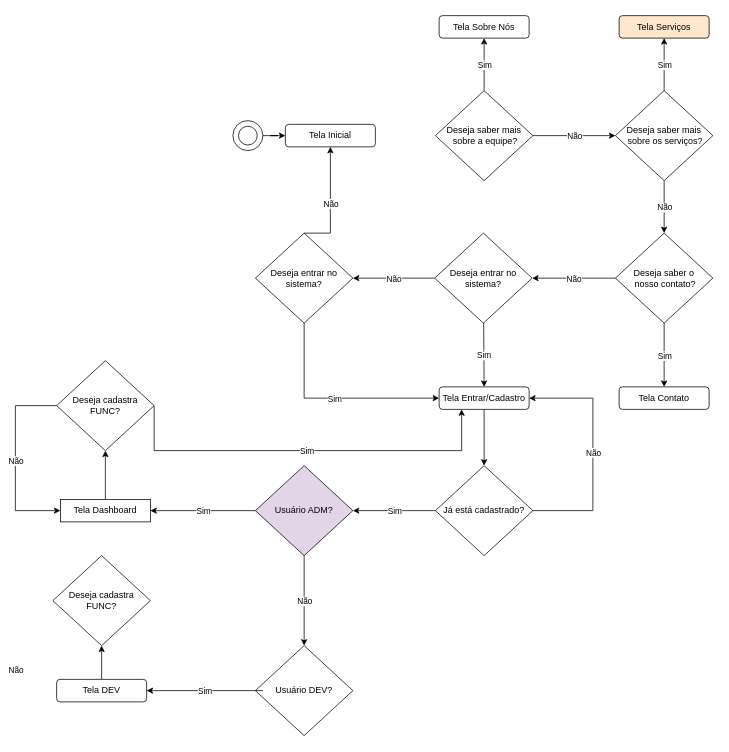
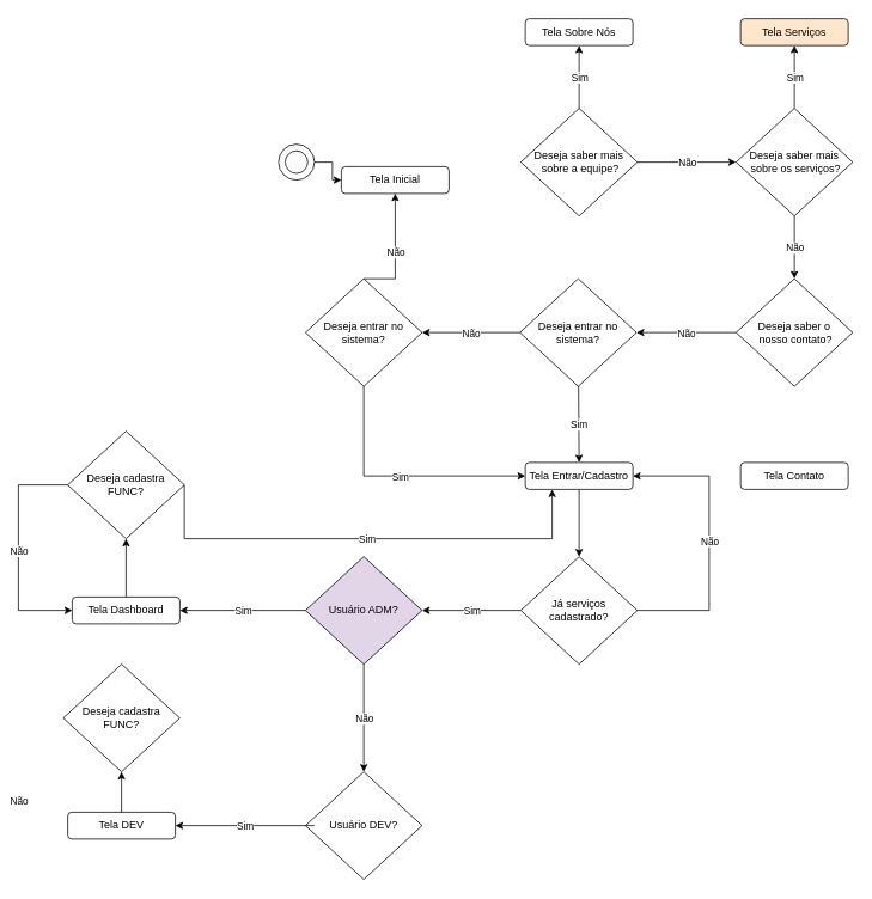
- <mxCell id="2" value="Tela Inicial" style="rounded=1;whiteSpace=wrap;html=1;" vertex="1" parent="1"><mxGeometry x="380" y="165" width="120" height="30" as="geometry" /></mxCell>
+ <mxCell id="2" value="Tela Inicial" style="rounded=1;whiteSpace=wrap;html=1;" vertex="1" parent="1"><mxGeometry x="380" y="185" width="120" height="30" as="geometry" /></mxCell>
- <mxCell id="24" value="" style="endArrow=classic;html=1;rounded=0;exitX=0.5;exitY=1;exitDx=0;exitDy=0;entryX=0.5;entryY=0;entryDx=0;entryDy=0;" edge="1" parent="1" source="21" target="8"><mxGeometry relative="1" as="geometry"><mxPoint x="910" y="420" as="sourcePoint" /><mxPoint x="885" y="510" as="targetPoint" /></mxGeometry></mxCell>
- <mxCell id="25" value="Sim" style="edgeLabel;resizable=0;html=1;align=center;verticalAlign=middle;" connectable="0" vertex="1" parent="24"><mxGeometry relative="1" as="geometry" /></mxCell>
- <mxCell id="48" value="Tela Dashboard" style="whiteSpace=wrap;html=1;rounded=0;" vertex="1" parent="1"><mxGeometry x="80" y="665" width="120" height="30" as="geometry" /></mxCell>
+ <mxCell id="48" value="Tela Dashboard" style="rounded=1;whiteSpace=wrap;html=1;" vertex="1" parent="1"><mxGeometry x="80" y="665" width="120" height="30" as="geometry" /></mxCell>
- <mxCell id="36" value="Já está cadastrado?" style="rhombus;whiteSpace=wrap;html=1;" vertex="1" parent="1"><mxGeometry x="580" y="620" width="130" height="120" as="geometry" /></mxCell>
+ <mxCell id="36" value="Já serviços cadastrado?" style="rhombus;whiteSpace=wrap;html=1;" vertex="1" parent="1"><mxGeometry x="580" y="620" width="130" height="120" as="geometry" /></mxCell>
